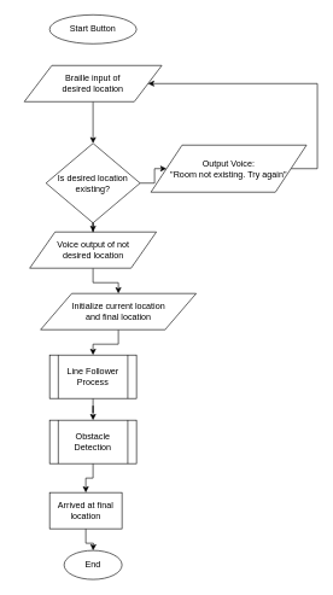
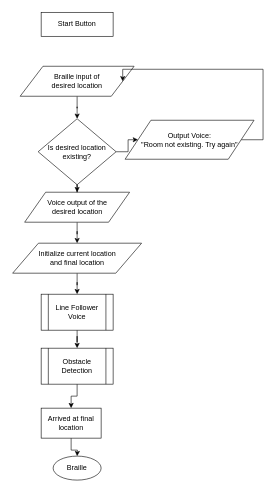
- <mxCell id="2" value="Start Button" style="ellipse;whiteSpace=wrap;html=1;" vertex="1" parent="1"><mxGeometry x="68" y="20" width="120" height="40" as="geometry" /></mxCell>
+ <mxCell id="2" value="Start Button" style="rounded=0;whiteSpace=wrap;html=1;" vertex="1" parent="1"><mxGeometry x="68" y="20" width="120" height="40" as="geometry" /></mxCell>
- <mxCell id="4" value="Braille input of &lt;br&gt;desired location" style="shape=parallelogram;perimeter=parallelogramPerimeter;whiteSpace=wrap;html=1;" vertex="1" parent="1"><mxGeometry x="33" y="90" width="190" height="50" as="geometry" /></mxCell>
+ <mxCell id="4" value="Braille input of &lt;br&gt;desired location" style="shape=parallelogram;perimeter=parallelogramPerimeter;whiteSpace=wrap;html=1;" vertex="1" parent="1"><mxGeometry x="33" y="110" width="190" height="50" as="geometry" /></mxCell>
- <mxCell id="11" value="Voice output of not &lt;br&gt;desired location" style="shape=parallelogram;perimeter=parallelogramPerimeter;whiteSpace=wrap;html=1;" vertex="1" parent="1"><mxGeometry x="40.5" y="320" width="175" height="50" as="geometry" /></mxCell>
+ <mxCell id="11" value="Voice output of the &lt;br&gt;desired location" style="shape=parallelogram;perimeter=parallelogramPerimeter;whiteSpace=wrap;html=1;" vertex="1" parent="1"><mxGeometry x="40.5" y="320" width="175" height="50" as="geometry" /></mxCell>
- <mxCell id="13" value="Initialize current location &lt;br&gt;and final location" style="shape=parallelogram;perimeter=parallelogramPerimeter;whiteSpace=wrap;html=1;" vertex="1" parent="1"><mxGeometry x="55.5" y="405" width="215" height="50" as="geometry" /></mxCell>
+ <mxCell id="13" value="Initialize current location &lt;br&gt;and final location" style="shape=parallelogram;perimeter=parallelogramPerimeter;whiteSpace=wrap;html=1;" vertex="1" parent="1"><mxGeometry x="20.5" y="405" width="215" height="50" as="geometry" /></mxCell>
- <mxCell id="15" value="Line Follower Process" style="shape=process;whiteSpace=wrap;html=1;backgroundOutline=1;" vertex="1" parent="1"><mxGeometry x="68" y="490" width="120" height="60" as="geometry" /></mxCell>
+ <mxCell id="15" value="Line Follower Voice" style="shape=process;whiteSpace=wrap;html=1;backgroundOutline=1;" vertex="1" parent="1"><mxGeometry x="68" y="490" width="120" height="60" as="geometry" /></mxCell>
- <mxCell id="20" value="End" style="ellipse;whiteSpace=wrap;html=1;" vertex="1" parent="1"><mxGeometry x="88" y="760" width="80" height="40" as="geometry" /></mxCell>
+ <mxCell id="20" value="Braille" style="ellipse;whiteSpace=wrap;html=1;" vertex="1" parent="1"><mxGeometry x="88" y="760" width="80" height="40" as="geometry" /></mxCell>
